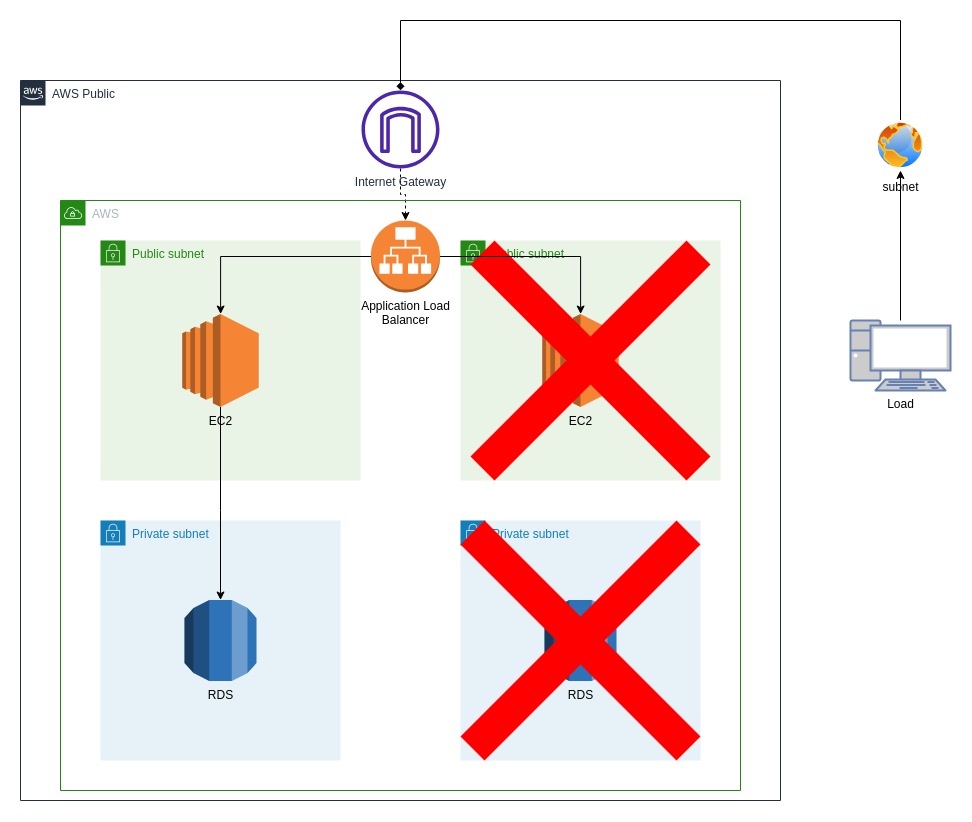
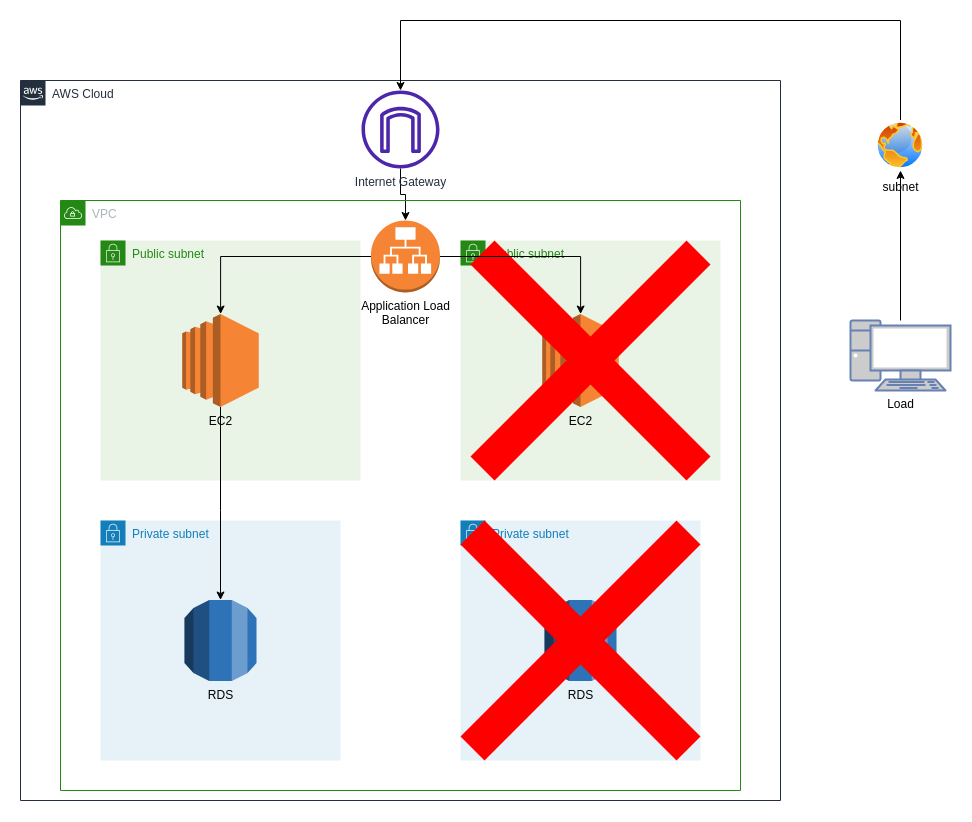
- <mxCell id="21" value="" style="edgeStyle=orthogonalEdgeStyle;rounded=0;orthogonalLoop=1;jettySize=auto;html=1;endArrow=diamond;" edge="1" parent="1" source="22" target="4"><mxGeometry relative="1" as="geometry"><mxPoint x="900" y="45" as="targetPoint" /><Array as="points"><mxPoint x="900" y="20" /><mxPoint x="400" y="20" /></Array></mxGeometry></mxCell>
+ <mxCell id="21" value="" style="edgeStyle=orthogonalEdgeStyle;rounded=0;orthogonalLoop=1;jettySize=auto;html=1;" edge="1" parent="1" source="22" target="4"><mxGeometry relative="1" as="geometry"><mxPoint x="900" y="45" as="targetPoint" /><Array as="points"><mxPoint x="900" y="20" /><mxPoint x="400" y="20" /></Array></mxGeometry></mxCell>
- <mxCell id="2" value="AWS Public" style="points=[[0,0],[0.25,0],[0.5,0],[0.75,0],[1,0],[1,0.25],[1,0.5],[1,0.75],[1,1],[0.75,1],[0.5,1],[0.25,1],[0,1],[0,0.75],[0,0.5],[0,0.25]];outlineConnect=0;gradientColor=none;html=1;whiteSpace=wrap;fontSize=12;fontStyle=0;shape=mxgraph.aws4.group;grIcon=mxgraph.aws4.group_aws_cloud_alt;strokeColor=#232F3E;fillColor=none;verticalAlign=top;align=left;spacingLeft=30;fontColor=#232F3E;dashed=0;labelBackgroundColor=#ffffff;container=1;pointerEvents=0;collapsible=0;recursiveResize=0;" parent="1" vertex="1"><mxGeometry x="20" y="80" width="760" height="720" as="geometry" /></mxCell>
+ <mxCell id="2" value="AWS Cloud" style="points=[[0,0],[0.25,0],[0.5,0],[0.75,0],[1,0],[1,0.25],[1,0.5],[1,0.75],[1,1],[0.75,1],[0.5,1],[0.25,1],[0,1],[0,0.75],[0,0.5],[0,0.25]];outlineConnect=0;gradientColor=none;html=1;whiteSpace=wrap;fontSize=12;fontStyle=0;shape=mxgraph.aws4.group;grIcon=mxgraph.aws4.group_aws_cloud_alt;strokeColor=#232F3E;fillColor=none;verticalAlign=top;align=left;spacingLeft=30;fontColor=#232F3E;dashed=0;labelBackgroundColor=#ffffff;container=1;pointerEvents=0;collapsible=0;recursiveResize=0;" parent="1" vertex="1"><mxGeometry x="20" y="80" width="760" height="720" as="geometry" /></mxCell>
- <mxCell id="3" value="" style="edgeStyle=orthogonalEdgeStyle;rounded=0;orthogonalLoop=1;jettySize=auto;html=1;dashed=1;" edge="1" parent="2" source="4" target="11"><mxGeometry relative="1" as="geometry" /></mxCell>
+ <mxCell id="3" value="" style="edgeStyle=orthogonalEdgeStyle;rounded=0;orthogonalLoop=1;jettySize=auto;html=1;" edge="1" parent="2" source="4" target="11"><mxGeometry relative="1" as="geometry" /></mxCell>
- <mxCell id="5" value="AWS" style="points=[[0,0],[0.25,0],[0.5,0],[0.75,0],[1,0],[1,0.25],[1,0.5],[1,0.75],[1,1],[0.75,1],[0.5,1],[0.25,1],[0,1],[0,0.75],[0,0.5],[0,0.25]];outlineConnect=0;gradientColor=none;html=1;whiteSpace=wrap;fontSize=12;fontStyle=0;container=1;pointerEvents=0;collapsible=0;recursiveResize=0;shape=mxgraph.aws4.group;grIcon=mxgraph.aws4.group_vpc;strokeColor=#248814;fillColor=none;verticalAlign=top;align=left;spacingLeft=30;fontColor=#AAB7B8;dashed=0;" vertex="1" parent="2"><mxGeometry x="40" y="120" width="680" height="590" as="geometry" /></mxCell>
+ <mxCell id="5" value="VPC" style="points=[[0,0],[0.25,0],[0.5,0],[0.75,0],[1,0],[1,0.25],[1,0.5],[1,0.75],[1,1],[0.75,1],[0.5,1],[0.25,1],[0,1],[0,0.75],[0,0.5],[0,0.25]];outlineConnect=0;gradientColor=none;html=1;whiteSpace=wrap;fontSize=12;fontStyle=0;container=1;pointerEvents=0;collapsible=0;recursiveResize=0;shape=mxgraph.aws4.group;grIcon=mxgraph.aws4.group_vpc;strokeColor=#248814;fillColor=none;verticalAlign=top;align=left;spacingLeft=30;fontColor=#AAB7B8;dashed=0;" vertex="1" parent="2"><mxGeometry x="40" y="120" width="680" height="590" as="geometry" /></mxCell>
